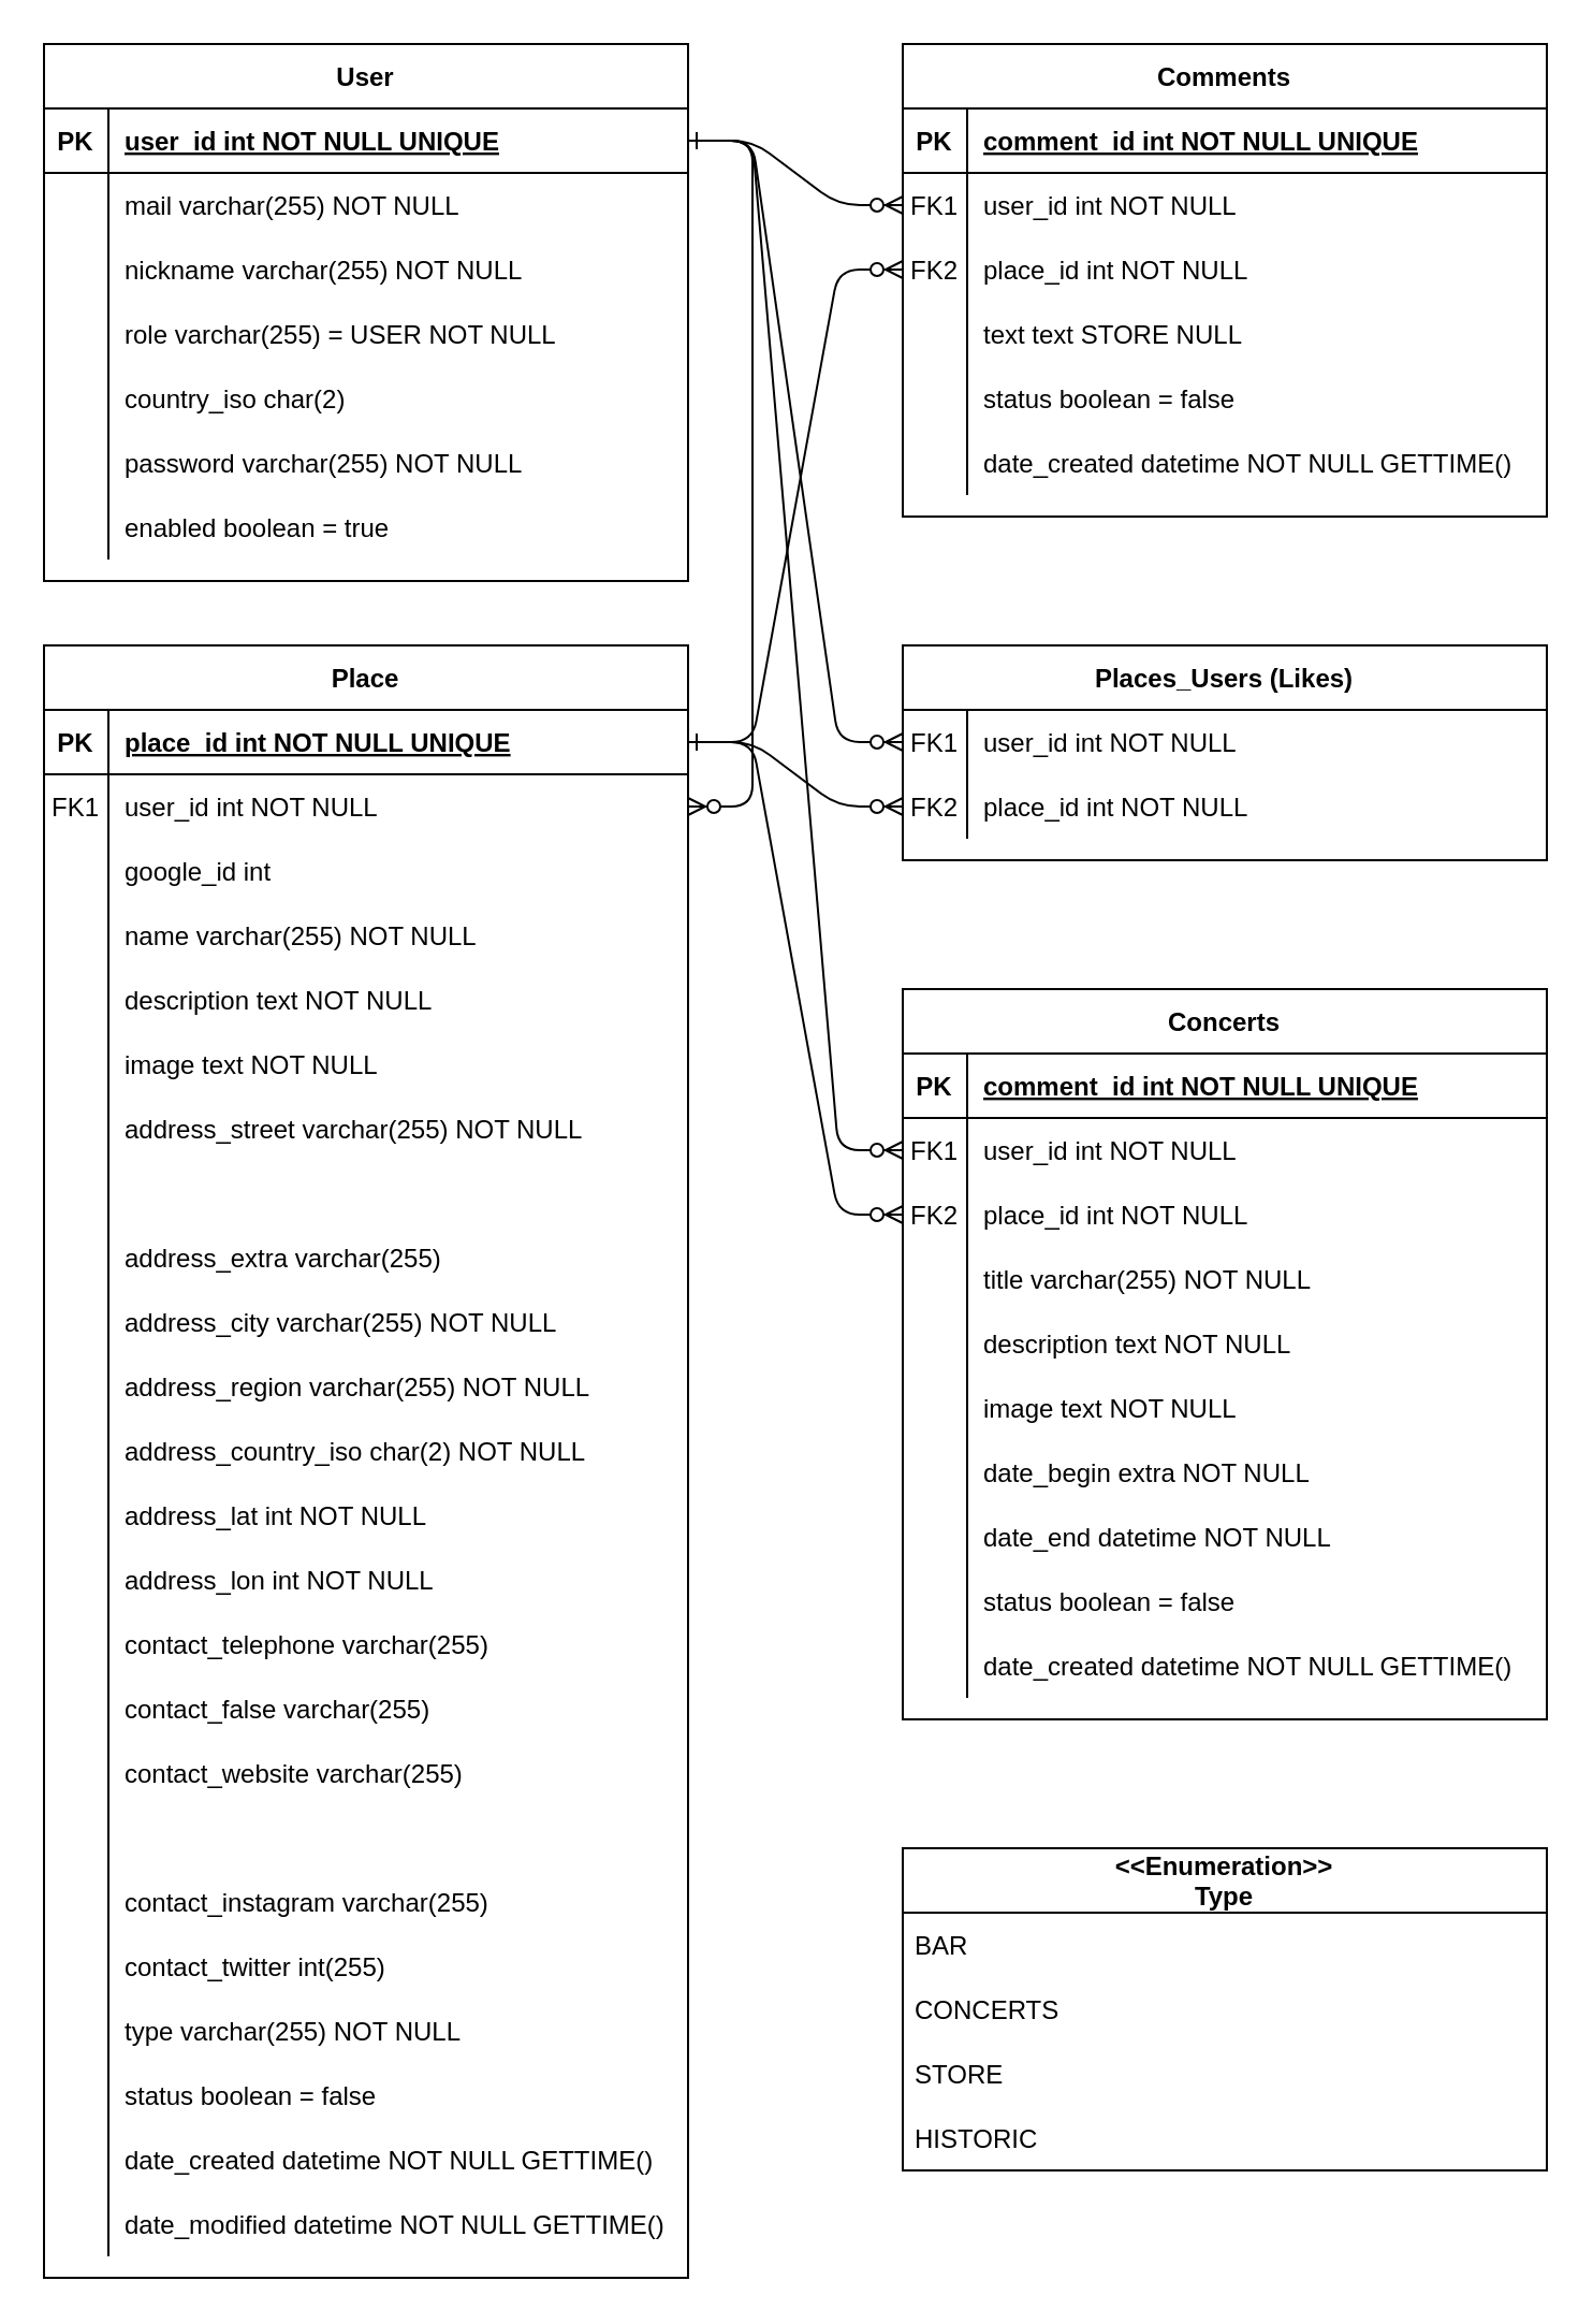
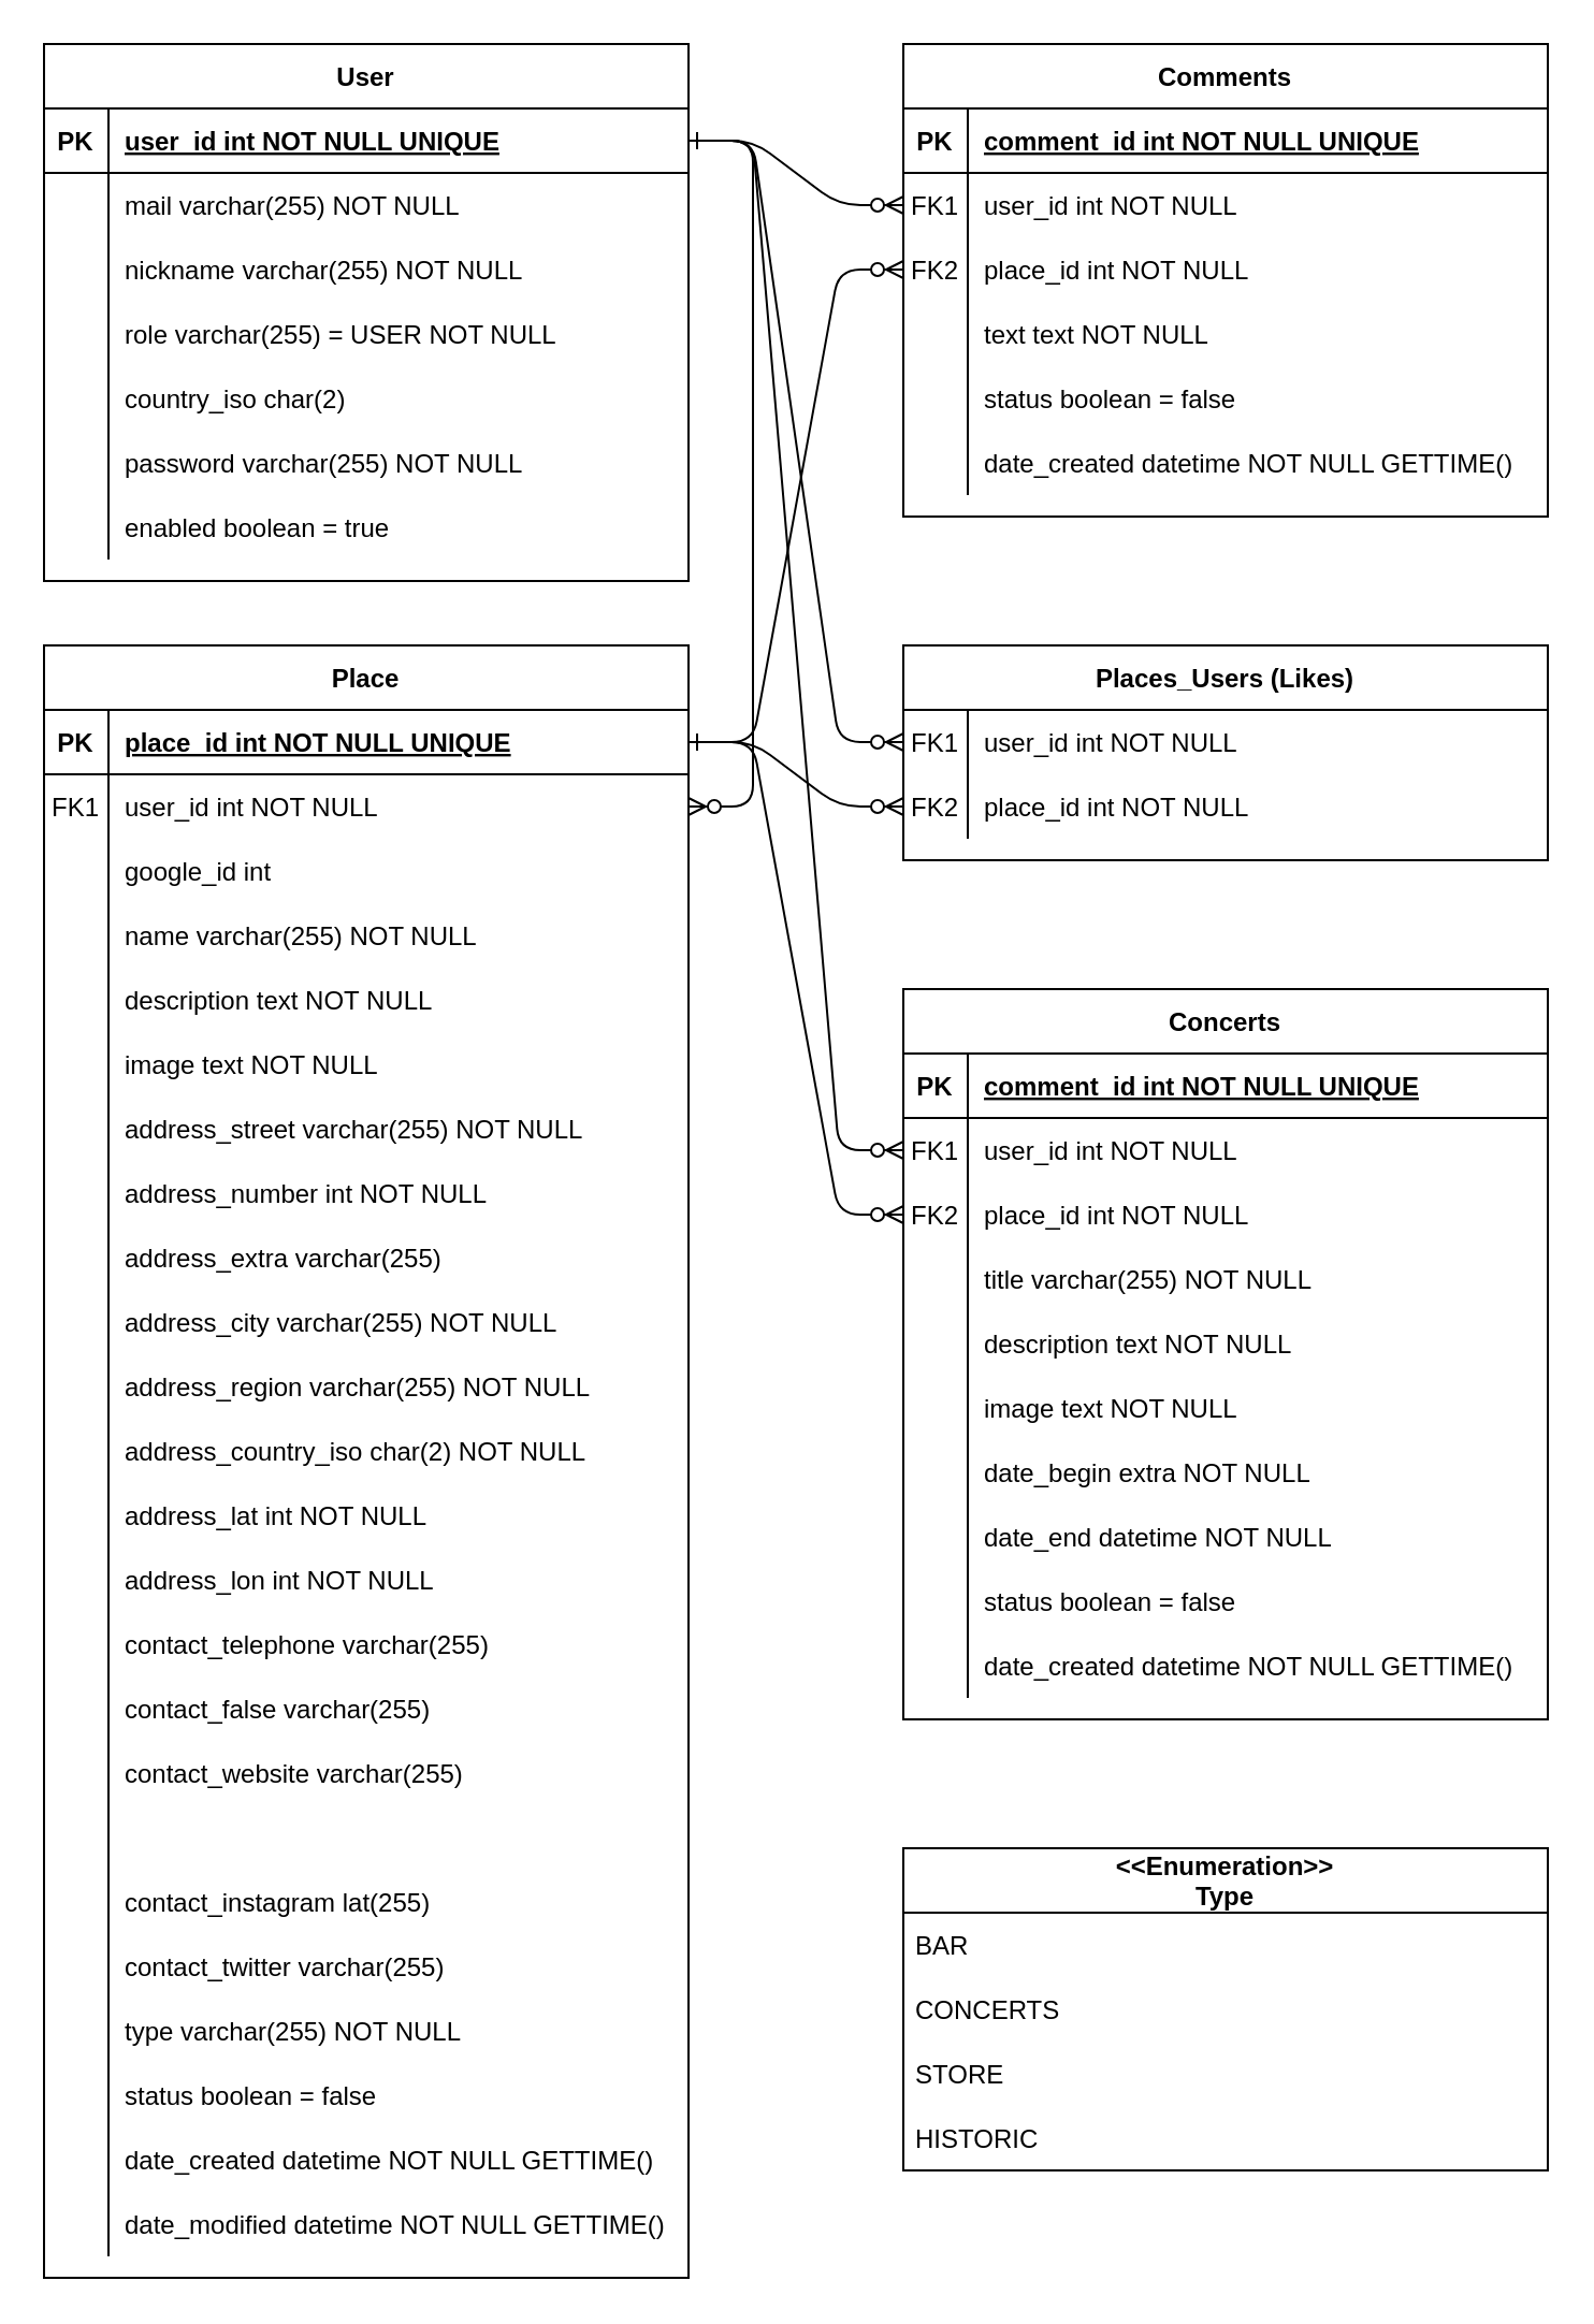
- <mxCell id="88" value="text text STORE NULL" style="shape=partialRectangle;overflow=hidden;connectable=0;fillColor=none;top=0;left=0;bottom=0;right=0;align=left;spacingLeft=6;" parent="86" vertex="1"><mxGeometry x="30" width="270" height="30" as="geometry"><mxRectangle width="270" height="30" as="alternateBounds" /></mxGeometry></mxCell>
+ <mxCell id="88" value="text text NOT NULL" style="shape=partialRectangle;overflow=hidden;connectable=0;fillColor=none;top=0;left=0;bottom=0;right=0;align=left;spacingLeft=6;" parent="86" vertex="1"><mxGeometry x="30" width="270" height="30" as="geometry"><mxRectangle width="270" height="30" as="alternateBounds" /></mxGeometry></mxCell>
+ <mxCell id="28" value="address_number int NOT NULL" style="shape=partialRectangle;overflow=hidden;connectable=0;fillColor=none;top=0;left=0;bottom=0;right=0;align=left;spacingLeft=6;" parent="26" vertex="1"><mxGeometry x="30" width="270" height="30" as="geometry"><mxRectangle width="270" height="30" as="alternateBounds" /></mxGeometry></mxCell>
- <mxCell id="60" value="contact_instagram varchar(255)" style="shape=partialRectangle;overflow=hidden;connectable=0;fillColor=none;top=0;left=0;bottom=0;right=0;align=left;spacingLeft=6;" parent="58" vertex="1"><mxGeometry x="30" width="270" height="30" as="geometry"><mxRectangle width="270" height="30" as="alternateBounds" /></mxGeometry></mxCell>
+ <mxCell id="60" value="contact_instagram lat(255)" style="shape=partialRectangle;overflow=hidden;connectable=0;fillColor=none;top=0;left=0;bottom=0;right=0;align=left;spacingLeft=6;" parent="58" vertex="1"><mxGeometry x="30" width="270" height="30" as="geometry"><mxRectangle width="270" height="30" as="alternateBounds" /></mxGeometry></mxCell>
- <mxCell id="63" value="contact_twitter int(255)" style="shape=partialRectangle;overflow=hidden;connectable=0;fillColor=none;top=0;left=0;bottom=0;right=0;align=left;spacingLeft=6;" parent="61" vertex="1"><mxGeometry x="30" width="270" height="30" as="geometry"><mxRectangle width="270" height="30" as="alternateBounds" /></mxGeometry></mxCell>
+ <mxCell id="63" value="contact_twitter varchar(255)" style="shape=partialRectangle;overflow=hidden;connectable=0;fillColor=none;top=0;left=0;bottom=0;right=0;align=left;spacingLeft=6;" parent="61" vertex="1"><mxGeometry x="30" width="270" height="30" as="geometry"><mxRectangle width="270" height="30" as="alternateBounds" /></mxGeometry></mxCell>
